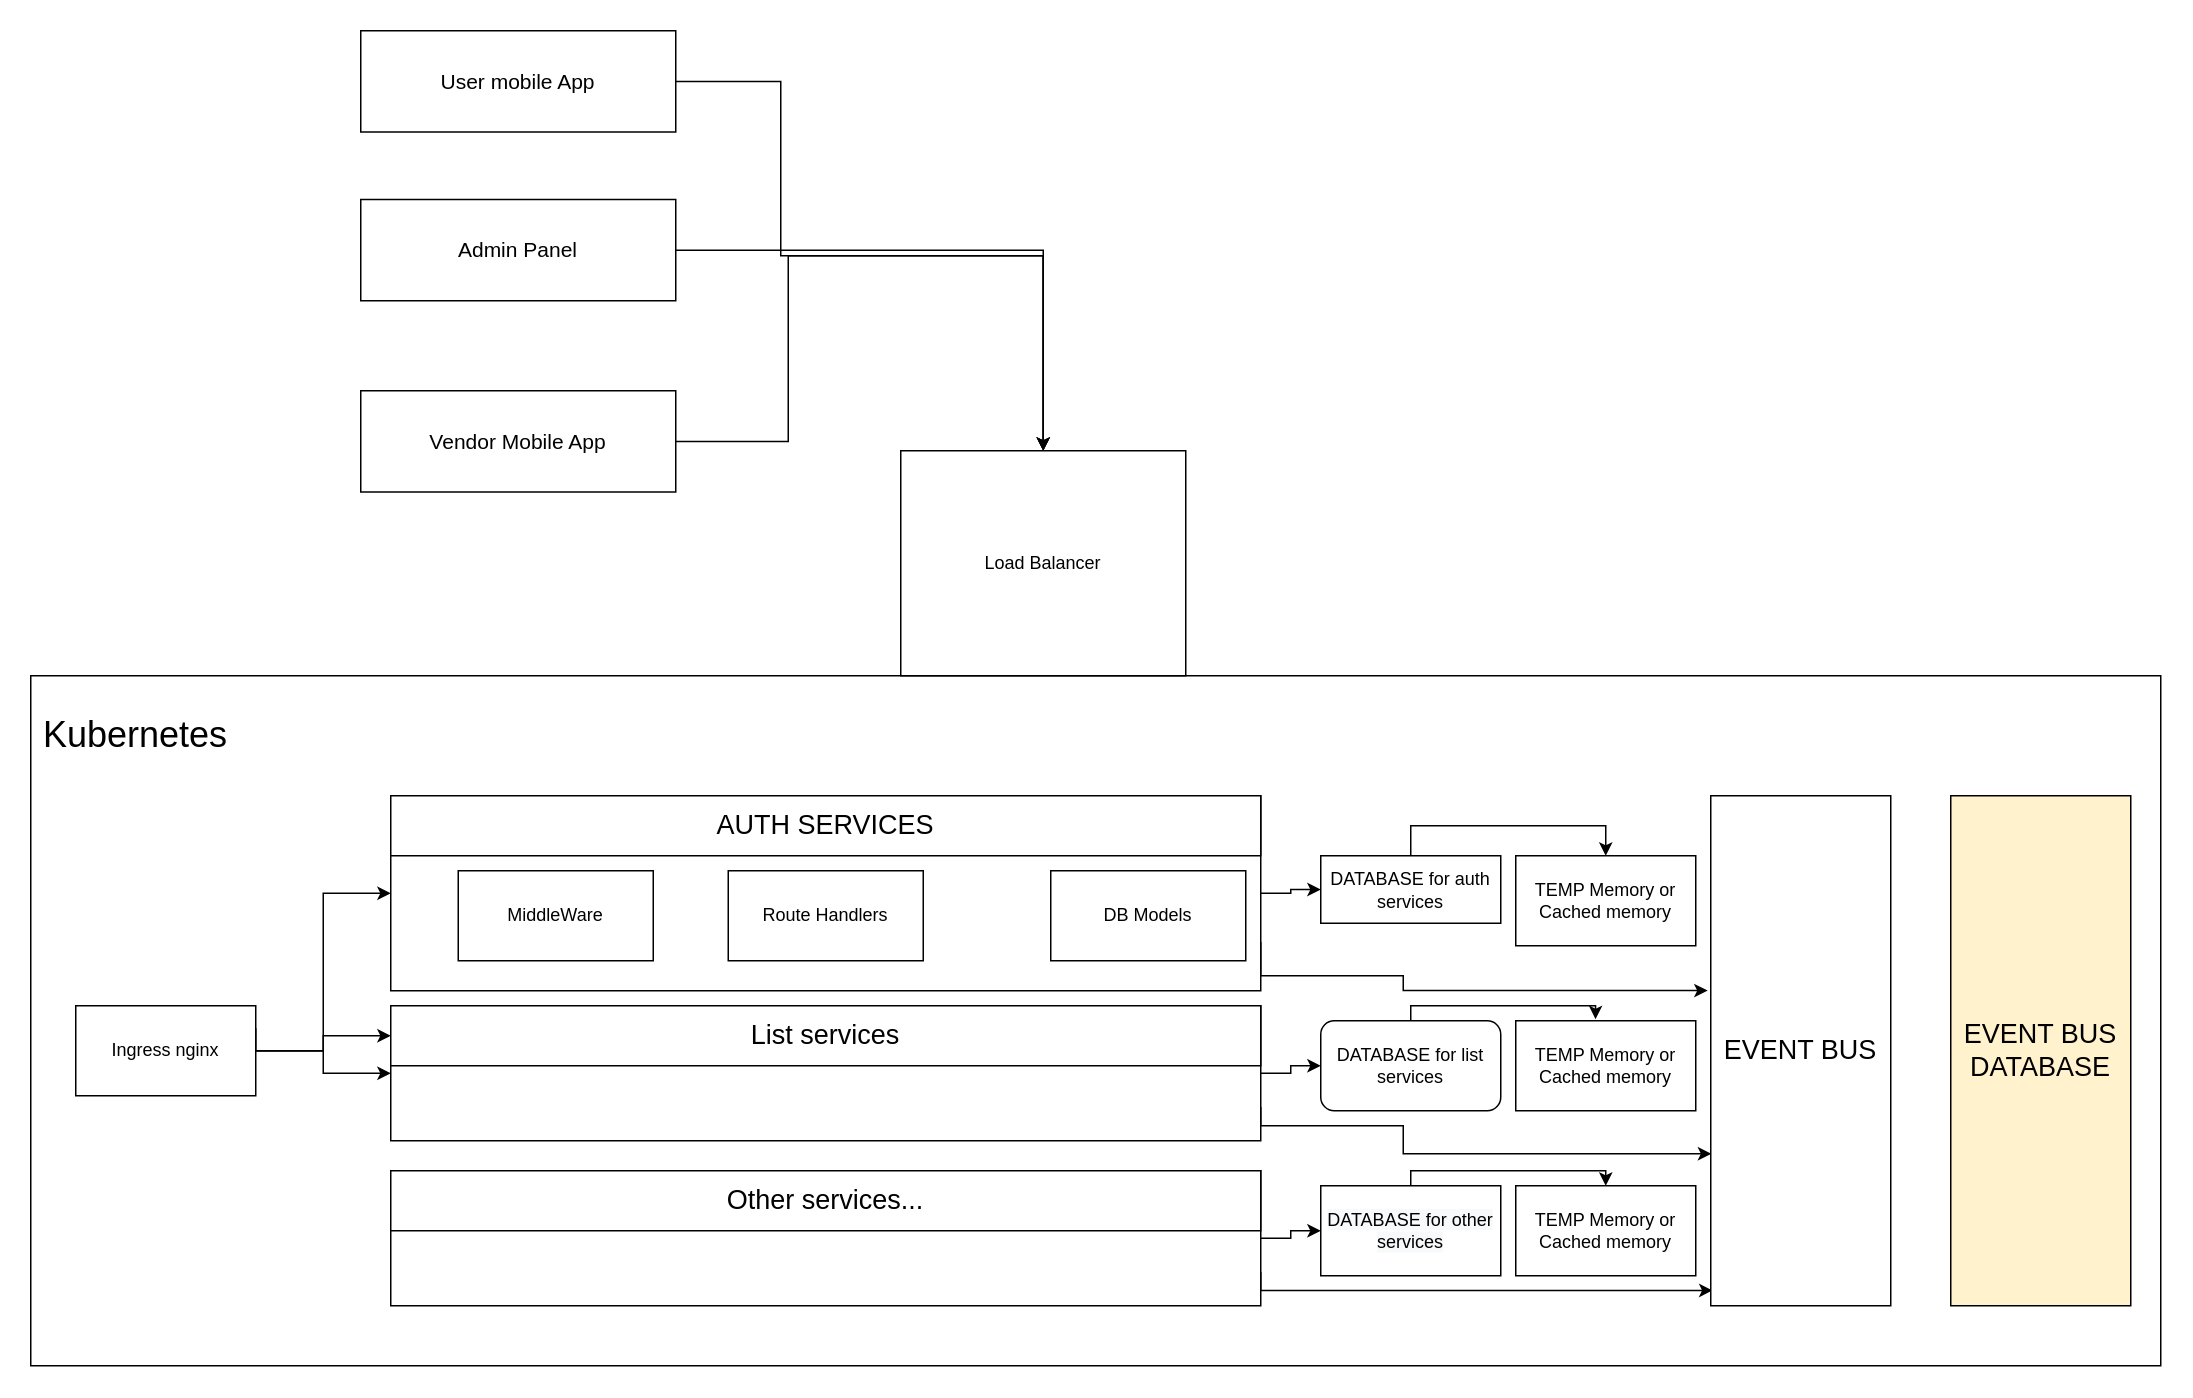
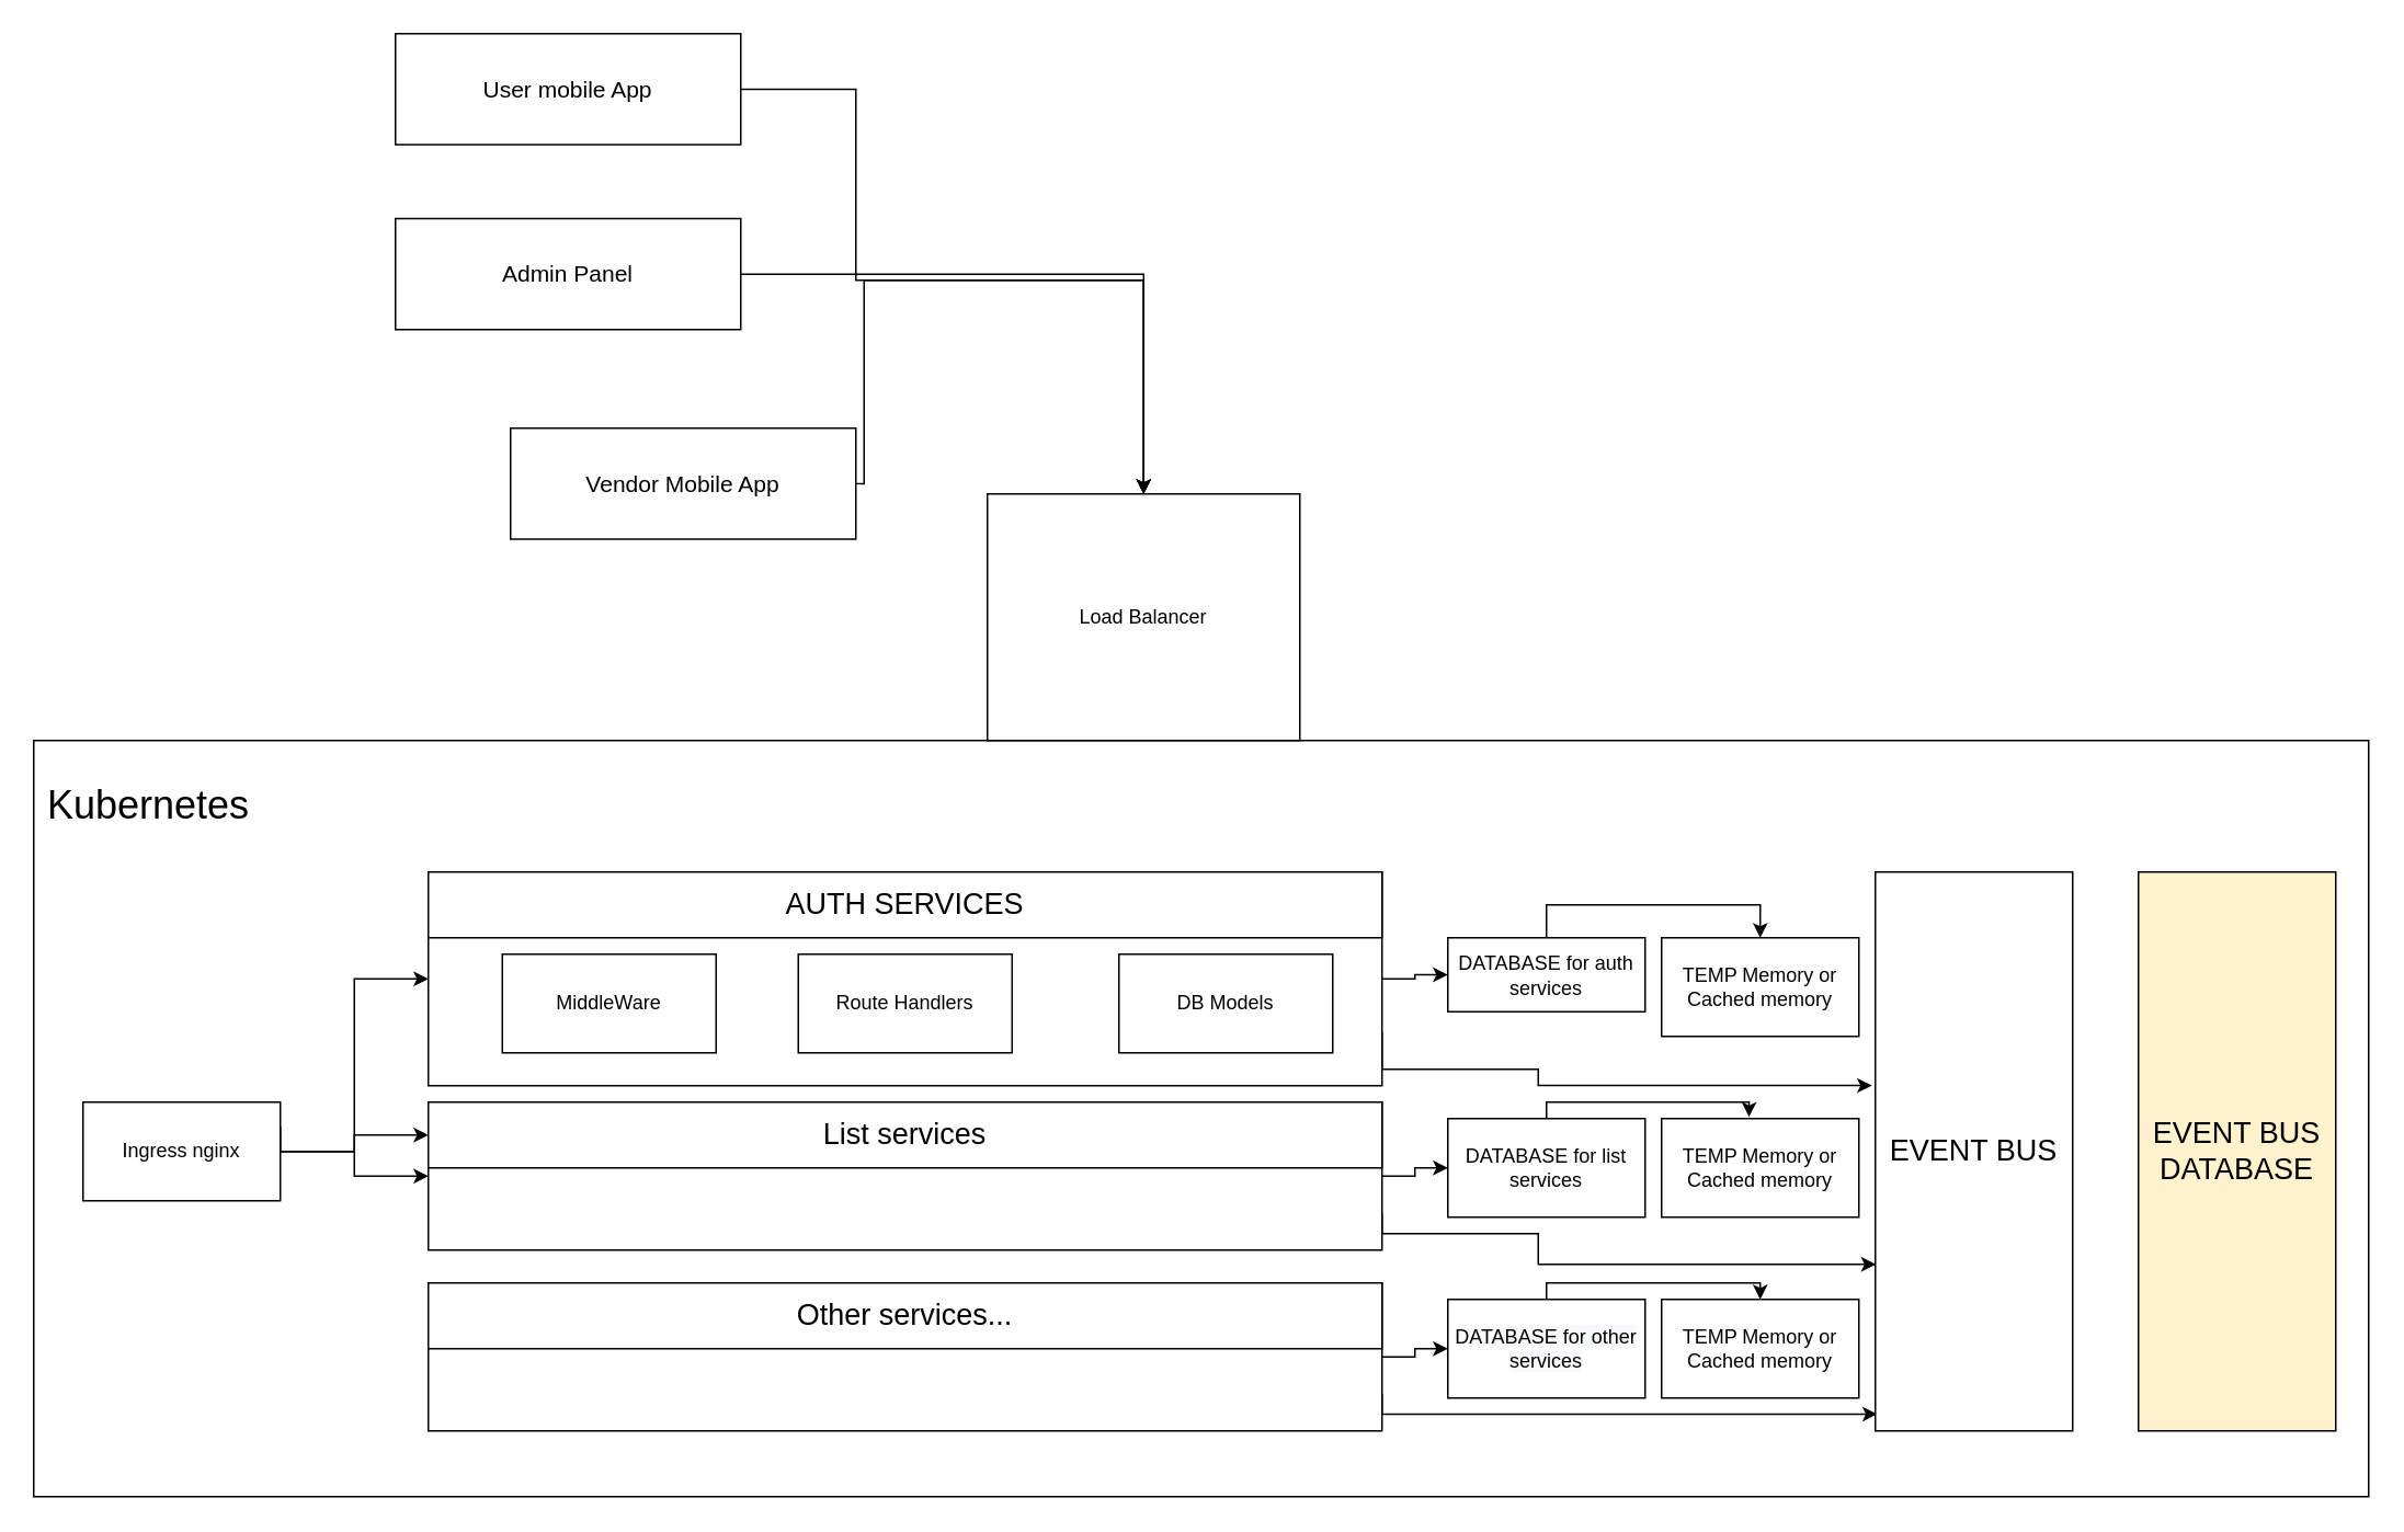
- <mxCell id="40" value="&lt;font style=&quot;font-size: 14px&quot;&gt;Vendor Mobile App&lt;/font&gt;" style="rounded=0;whiteSpace=wrap;html=1;" vertex="1" parent="1"><mxGeometry x="240" y="260" width="210" height="67.5" as="geometry" /></mxCell>
+ <mxCell id="40" value="&lt;font style=&quot;font-size: 14px&quot;&gt;Vendor Mobile App&lt;/font&gt;" style="rounded=0;whiteSpace=wrap;html=1;" vertex="1" parent="1"><mxGeometry x="310" y="260" width="210" height="67.5" as="geometry" /></mxCell>
- <mxCell id="9" value="DB Models" style="rounded=0;whiteSpace=wrap;html=1;" vertex="1" parent="1"><mxGeometry x="700" y="580" width="130" height="60" as="geometry" /></mxCell>
+ <mxCell id="9" value="DB Models" style="rounded=0;whiteSpace=wrap;html=1;" vertex="1" parent="1"><mxGeometry x="680" y="580" width="130" height="60" as="geometry" /></mxCell>
- <mxCell id="25" value="DATABASE&amp;nbsp;for list services" style="whiteSpace=wrap;html=1;rounded=1;" vertex="1" parent="1"><mxGeometry x="880" y="680" width="120" height="60" as="geometry" /></mxCell>
+ <mxCell id="25" value="DATABASE&amp;nbsp;for list services" style="rounded=0;whiteSpace=wrap;html=1;" vertex="1" parent="1"><mxGeometry x="880" y="680" width="120" height="60" as="geometry" /></mxCell>
